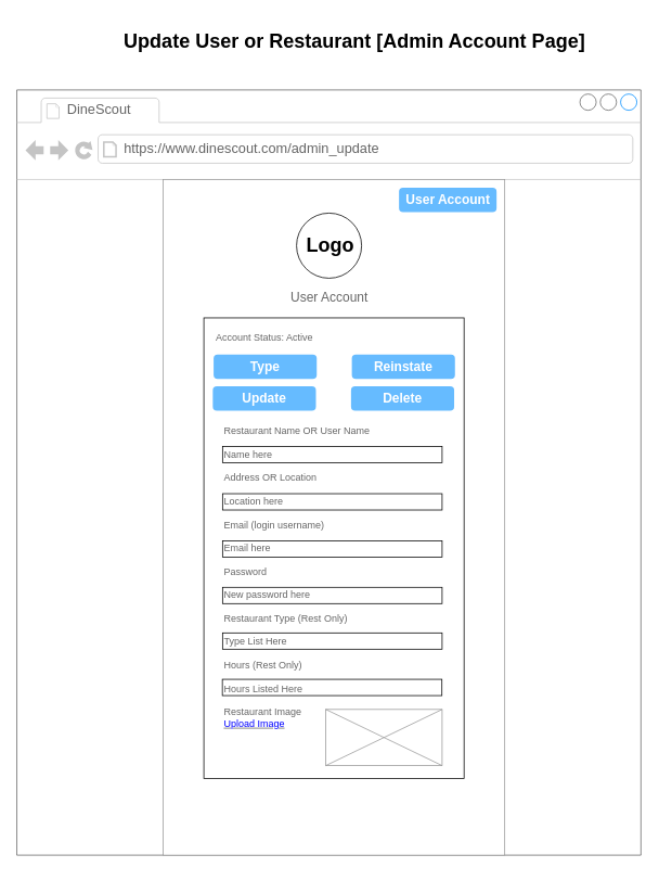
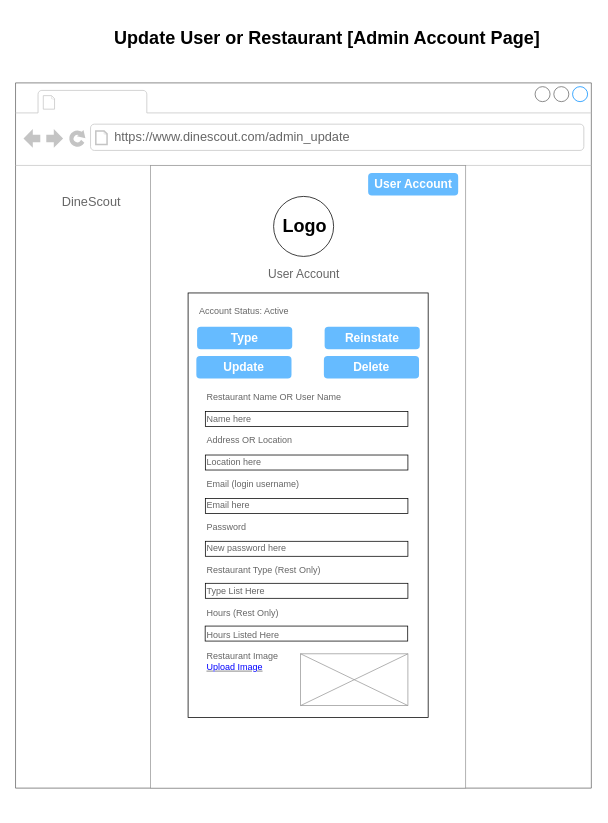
- <mxCell id="3" value="DineScout" style="strokeWidth=1;shadow=0;dashed=0;align=center;html=1;shape=mxgraph.mockup.containers.anchor;fontSize=17;fontColor=#666666;align=left;whiteSpace=wrap;" vertex="1" parent="2"><mxGeometry x="60" y="12" width="110" height="26" as="geometry" /></mxCell>
+ <mxCell id="3" value="DineScout" style="strokeWidth=1;shadow=0;dashed=0;align=center;html=1;shape=mxgraph.mockup.containers.anchor;fontSize=17;fontColor=#666666;align=left;whiteSpace=wrap;" vertex="1" parent="2"><mxGeometry x="60" y="147" width="110" height="26" as="geometry" /></mxCell>
